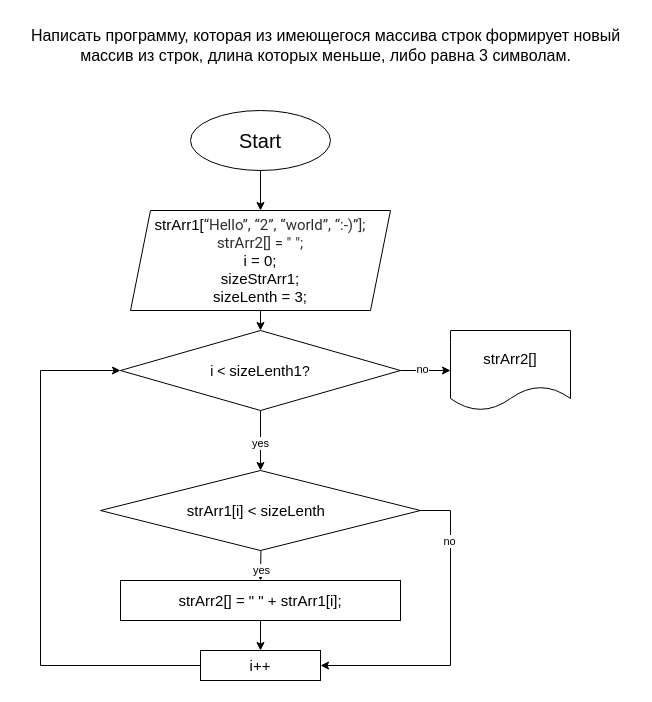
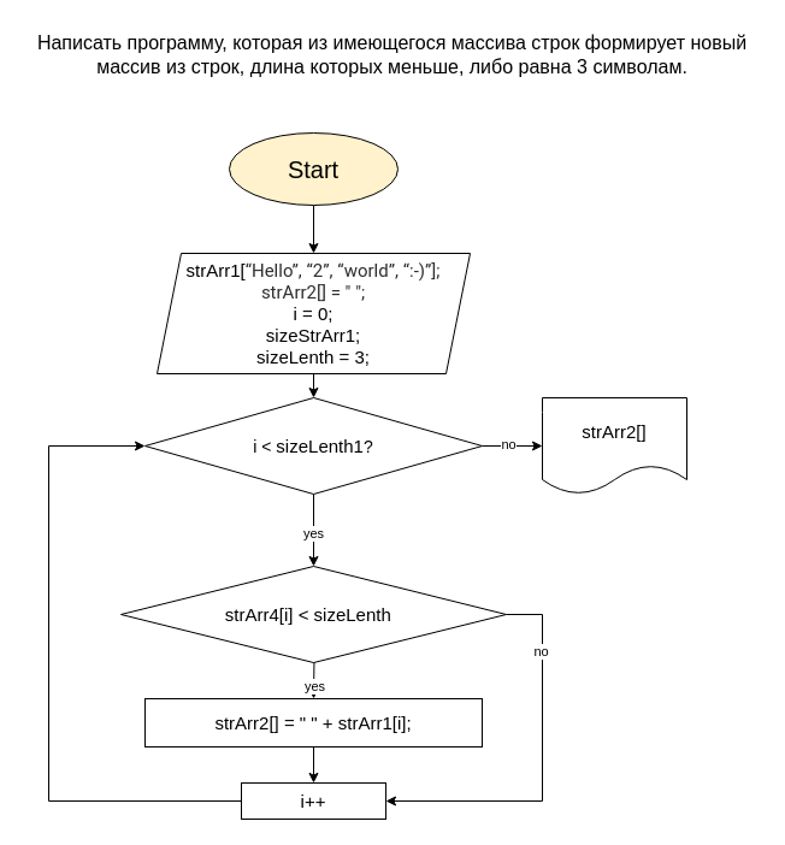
- <mxCell id="3" value="&lt;font style=&quot;font-size: 20px;&quot;&gt;Start&lt;/font&gt;" style="ellipse;whiteSpace=wrap;html=1;" vertex="1" parent="1"><mxGeometry x="190" y="110" width="140" height="60" as="geometry" /></mxCell>
+ <mxCell id="3" value="&lt;font style=&quot;font-size: 20px;&quot;&gt;Start&lt;/font&gt;" style="ellipse;whiteSpace=wrap;html=1;fillColor=#fff2cc;" vertex="1" parent="1"><mxGeometry x="190" y="110" width="140" height="60" as="geometry" /></mxCell>
- <mxCell id="10" value="&lt;font style=&quot;font-size: 15px;&quot;&gt;strArr1[i] &amp;lt; sizeLenth&amp;nbsp;&amp;nbsp;&lt;/font&gt;" style="rhombus;whiteSpace=wrap;html=1;" vertex="1" parent="1"><mxGeometry x="100" y="470" width="320" height="80" as="geometry" /></mxCell>
+ <mxCell id="10" value="&lt;font style=&quot;font-size: 15px;&quot;&gt;strArr4[i] &amp;lt; sizeLenth&amp;nbsp;&amp;nbsp;&lt;/font&gt;" style="rhombus;whiteSpace=wrap;html=1;" vertex="1" parent="1"><mxGeometry x="100" y="470" width="320" height="80" as="geometry" /></mxCell>
